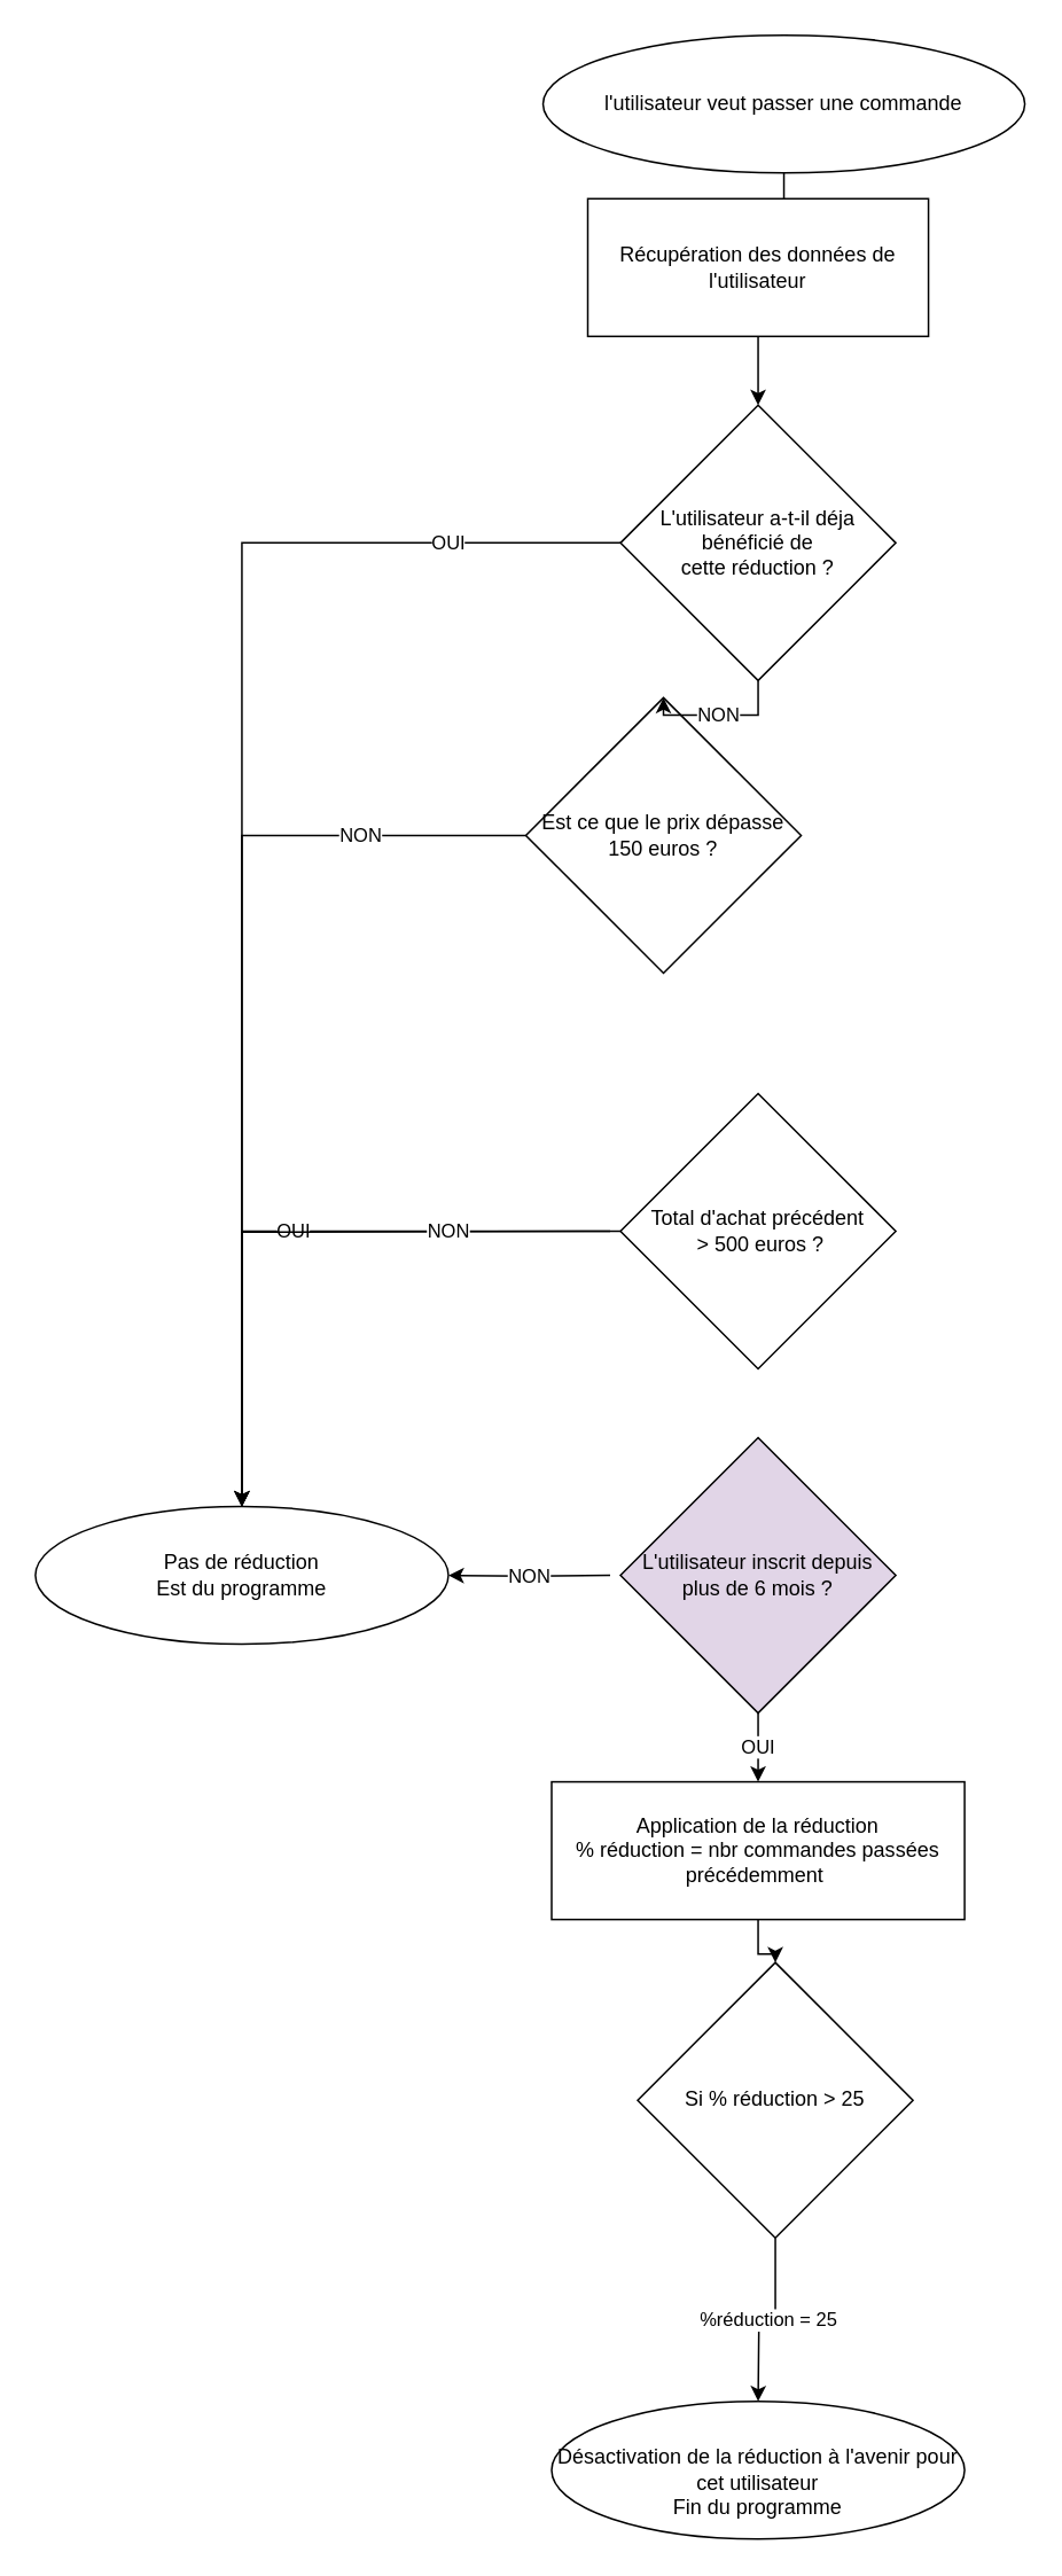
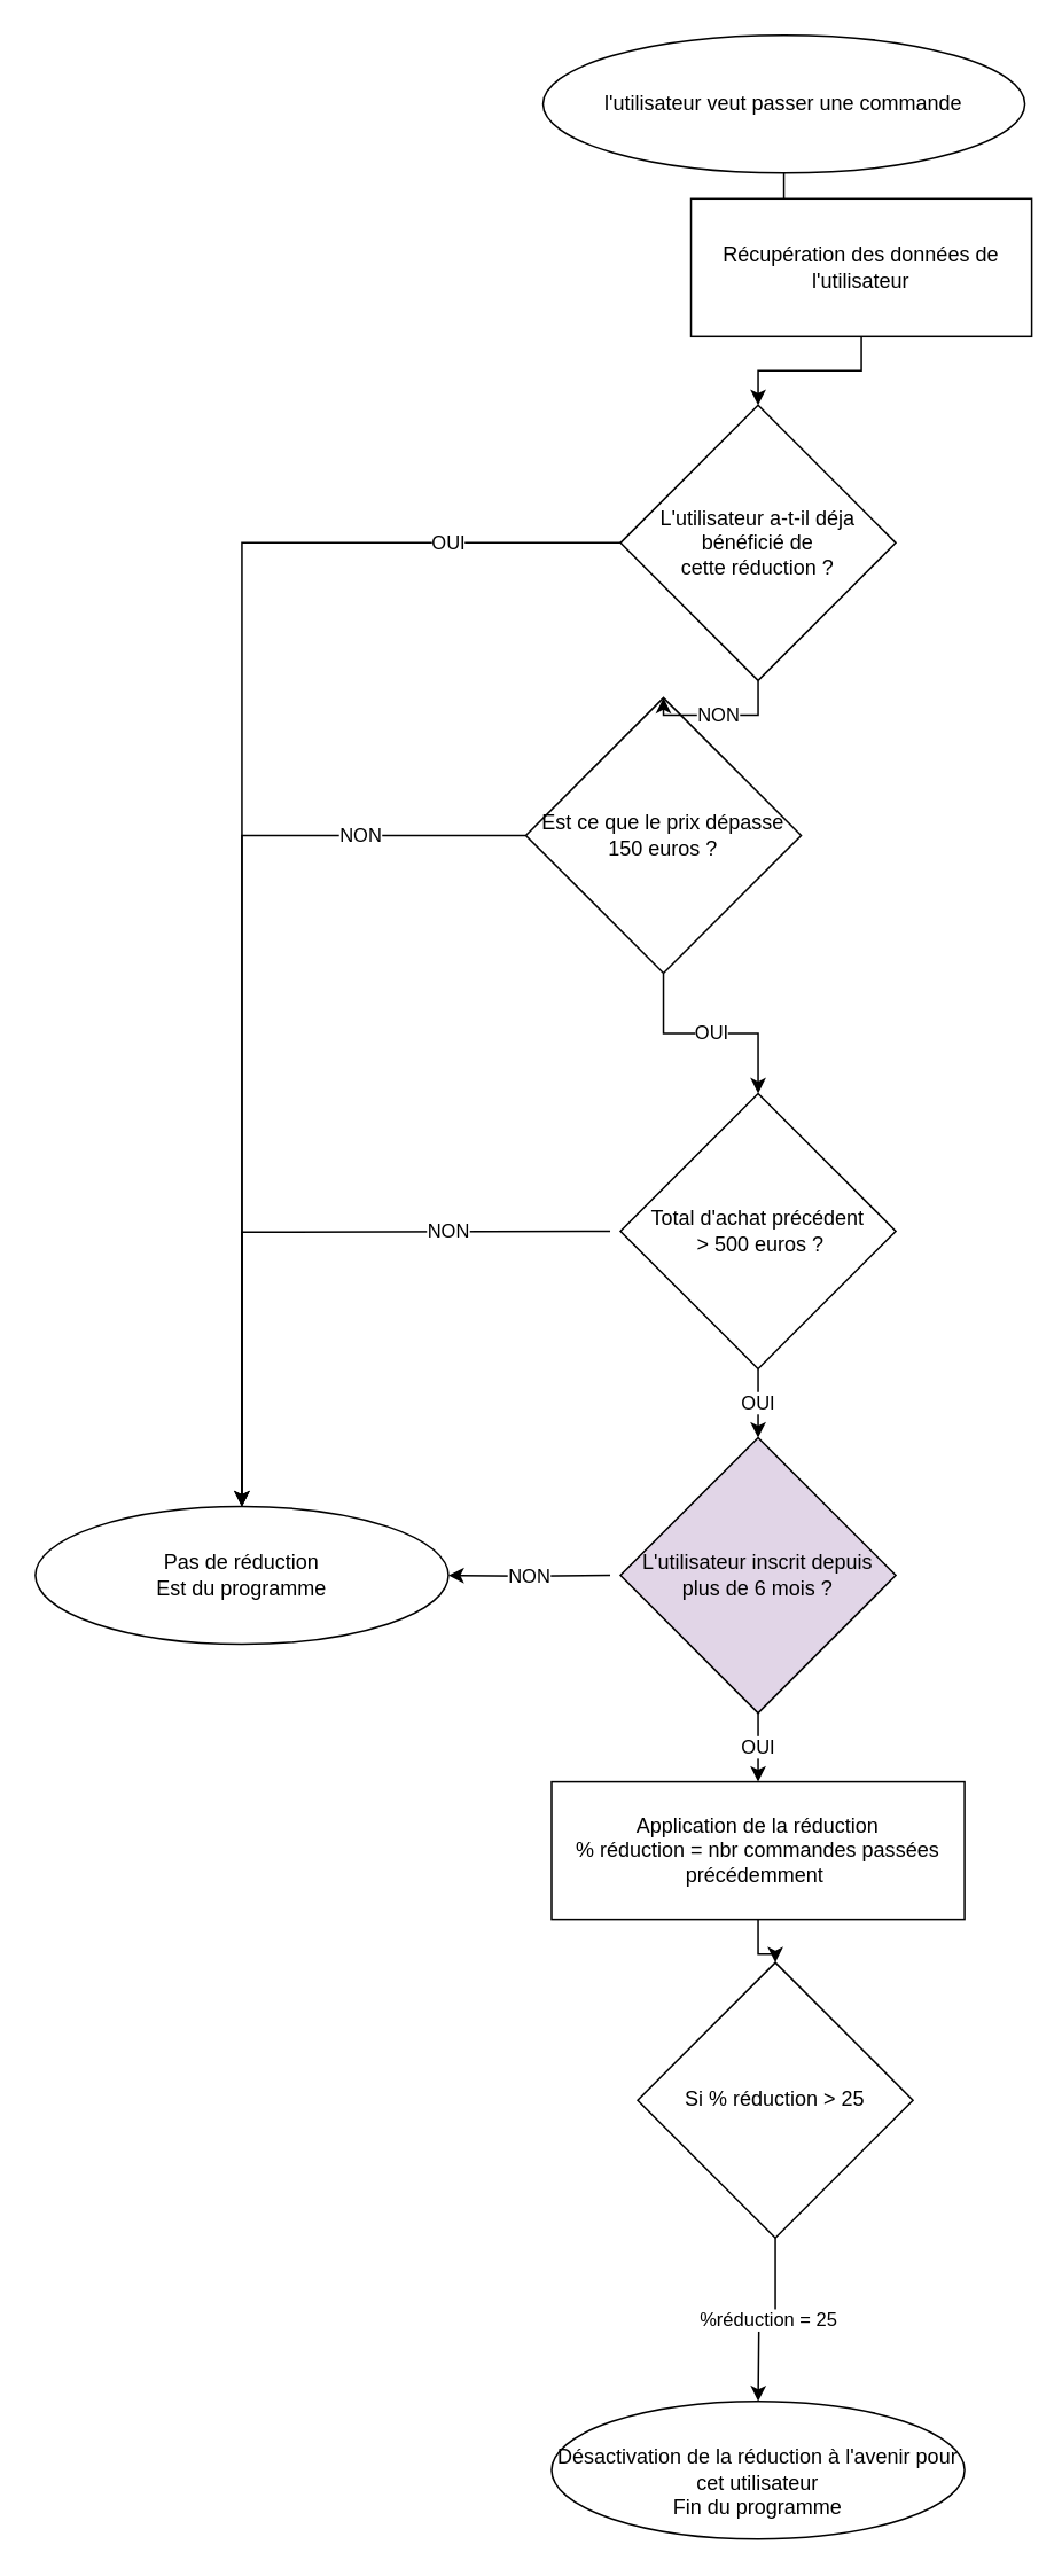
- <mxCell id="15" value="Récupération des données de l'utilisateur" style="whiteSpace=wrap;html=1;" vertex="1" parent="1"><mxGeometry x="341" y="115" width="198" height="80" as="geometry" /></mxCell>
+ <mxCell id="15" value="Récupération des données de l'utilisateur" style="whiteSpace=wrap;html=1;" vertex="1" parent="1"><mxGeometry x="401" y="115" width="198" height="80" as="geometry" /></mxCell>
+ <mxCell id="5" value="OUI" style="edgeStyle=orthogonalEdgeStyle;rounded=0;orthogonalLoop=1;jettySize=auto;html=1;entryX=0.5;entryY=0;entryDx=0;entryDy=0;" edge="1" parent="1" source="6" target="8"><mxGeometry relative="1" as="geometry" /></mxCell>
- <mxCell id="7" value="OUI" style="edgeStyle=orthogonalEdgeStyle;rounded=0;orthogonalLoop=1;jettySize=auto;html=1;" edge="1" parent="1" source="8" target="13"><mxGeometry relative="1" as="geometry" /></mxCell>
+ <mxCell id="7" value="OUI" style="edgeStyle=orthogonalEdgeStyle;rounded=0;orthogonalLoop=1;jettySize=auto;html=1;" edge="1" parent="1" source="8" target="11"><mxGeometry relative="1" as="geometry" /></mxCell>
